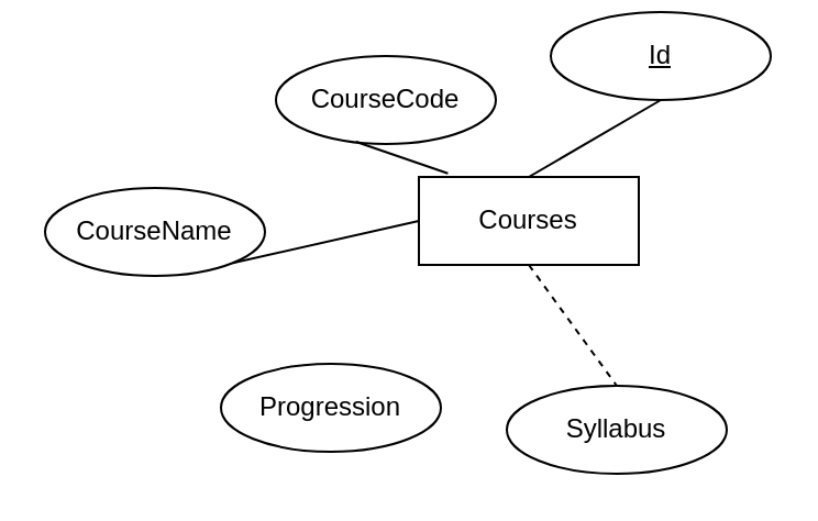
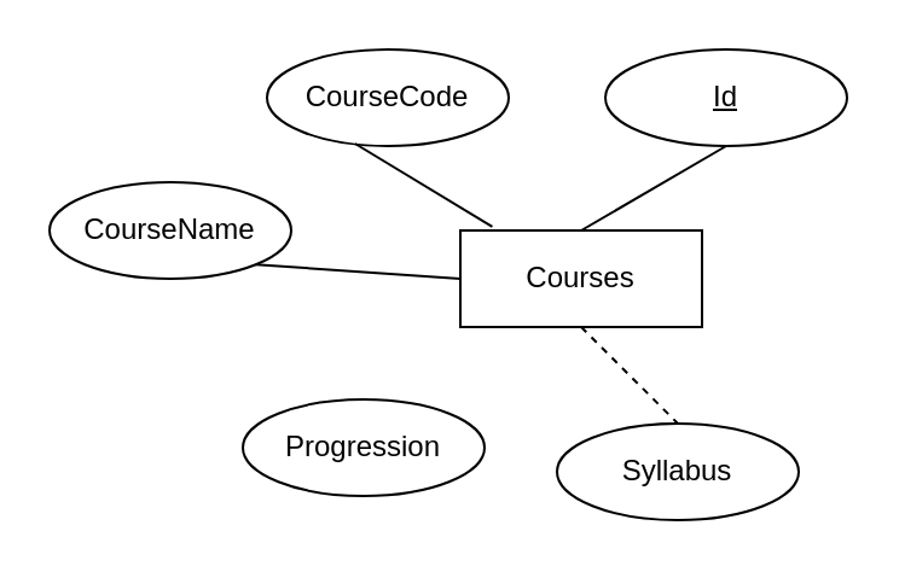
- <mxCell id="9" value="Id" style="ellipse;whiteSpace=wrap;html=1;align=center;fontStyle=4;" vertex="1" parent="1"><mxGeometry x="250" y="5" width="100" height="40" as="geometry" /></mxCell>
+ <mxCell id="9" value="Id" style="ellipse;whiteSpace=wrap;html=1;align=center;fontStyle=4;" vertex="1" parent="1"><mxGeometry x="250" y="20" width="100" height="40" as="geometry" /></mxCell>
- <mxCell id="3" value="CourseCode" style="ellipse;whiteSpace=wrap;html=1;align=center;" vertex="1" parent="1"><mxGeometry x="125" y="25" width="100" height="40" as="geometry" /></mxCell>
+ <mxCell id="3" value="CourseCode" style="ellipse;whiteSpace=wrap;html=1;align=center;" vertex="1" parent="1"><mxGeometry x="110" y="20" width="100" height="40" as="geometry" /></mxCell>
- <mxCell id="2" value="Courses" style="whiteSpace=wrap;html=1;align=center;" vertex="1" parent="1"><mxGeometry x="190" y="80" width="100" height="40" as="geometry" /></mxCell>
+ <mxCell id="2" value="Courses" style="whiteSpace=wrap;html=1;align=center;" vertex="1" parent="1"><mxGeometry x="190" y="95" width="100" height="40" as="geometry" /></mxCell>
- <mxCell id="4" value="CourseName" style="ellipse;whiteSpace=wrap;html=1;align=center;" vertex="1" parent="1"><mxGeometry x="20" y="85" width="100" height="40" as="geometry" /></mxCell>
+ <mxCell id="4" value="CourseName" style="ellipse;whiteSpace=wrap;html=1;align=center;" vertex="1" parent="1"><mxGeometry x="20" y="75" width="100" height="40" as="geometry" /></mxCell>
